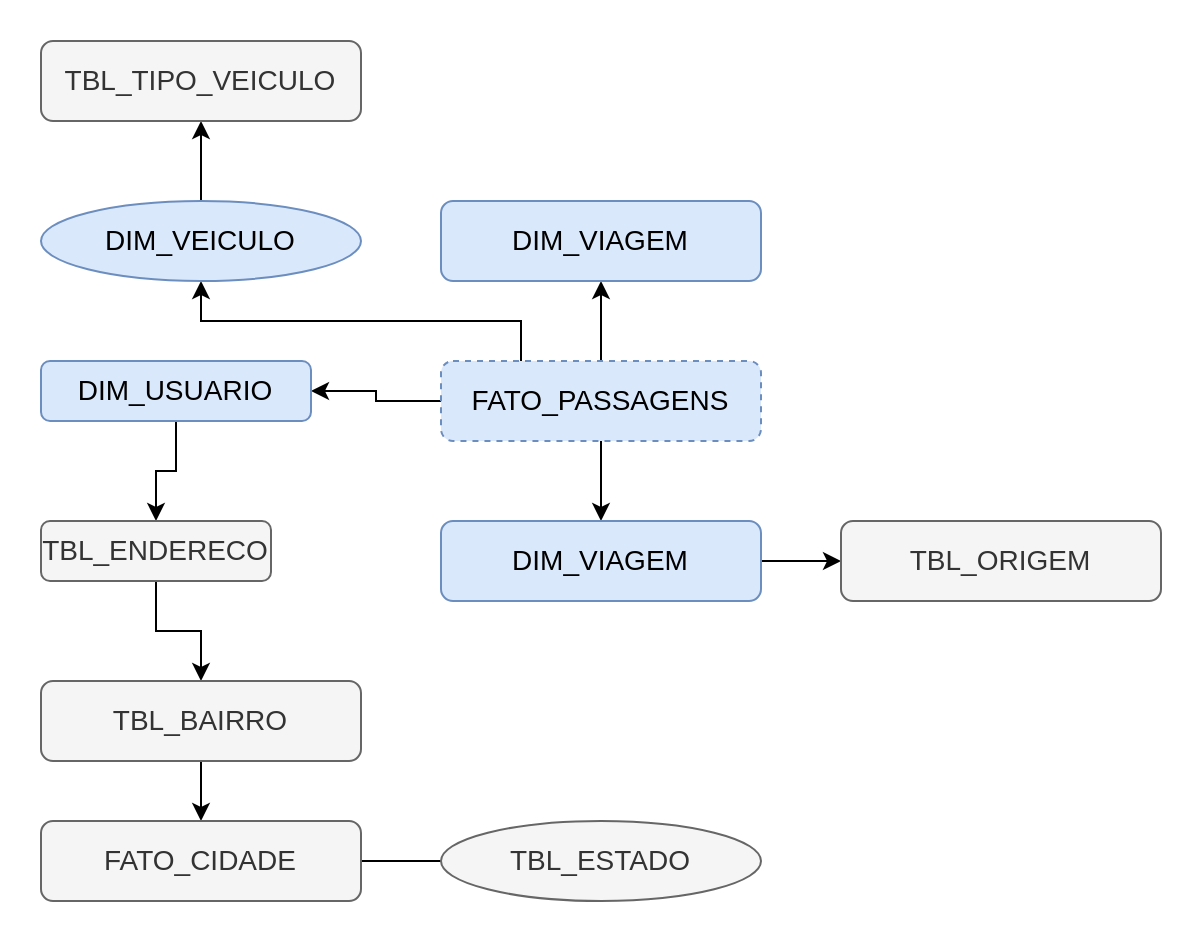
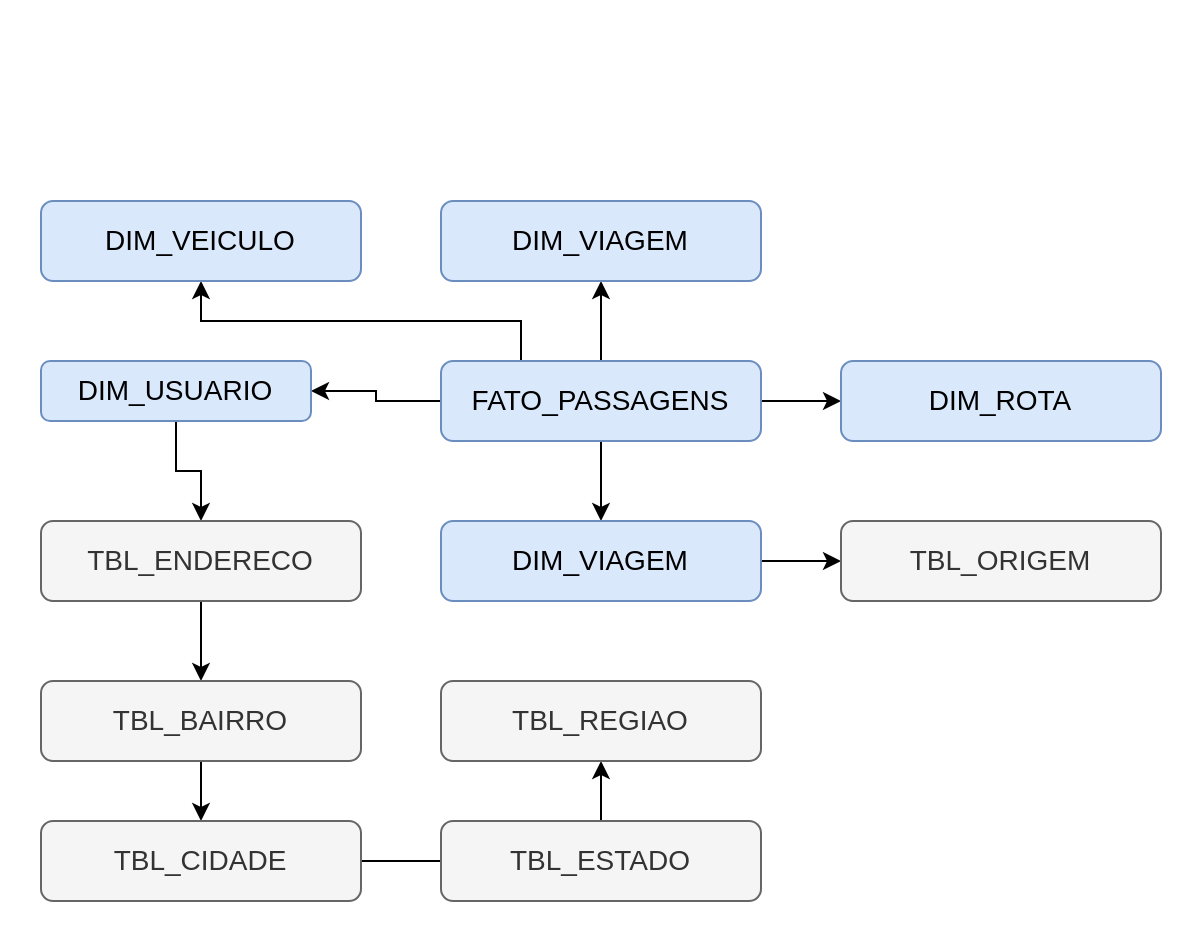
- <mxCell id="16" value="&lt;span style=&quot;font-size: 14px&quot;&gt;TBL_TIPO_VEICULO&lt;/span&gt;" style="rounded=1;whiteSpace=wrap;html=1;fillColor=#f5f5f5;strokeColor=#666666;fontColor=#333333;" vertex="1" parent="1"><mxGeometry x="20" y="20" width="160" height="40" as="geometry" /></mxCell>
- <mxCell id="14" value="" style="edgeStyle=orthogonalEdgeStyle;rounded=0;orthogonalLoop=1;jettySize=auto;html=1;" edge="1" parent="1" source="15" target="16"><mxGeometry relative="1" as="geometry" /></mxCell>
- <mxCell id="15" value="&lt;span style=&quot;font-size: 14px&quot;&gt;DIM_VEICULO&lt;/span&gt;" style="ellipse;whiteSpace=wrap;html=1;fillColor=#dae8fc;strokeColor=#6c8ebf;" vertex="1" parent="1"><mxGeometry x="20" y="100" width="160" height="40" as="geometry" /></mxCell>
+ <mxCell id="15" value="&lt;span style=&quot;font-size: 14px&quot;&gt;DIM_VEICULO&lt;/span&gt;" style="rounded=1;whiteSpace=wrap;html=1;fillColor=#dae8fc;strokeColor=#6c8ebf;" vertex="1" parent="1"><mxGeometry x="20" y="100" width="160" height="40" as="geometry" /></mxCell>
- <mxCell id="7" value="&lt;font style=&quot;font-size: 14px&quot;&gt;FATO_PASSAGENS&lt;/font&gt;" style="rounded=1;whiteSpace=wrap;html=1;fillColor=#dae8fc;strokeColor=#6c8ebf;dashed=1;" vertex="1" parent="1"><mxGeometry x="220" y="180" width="160" height="40" as="geometry" /></mxCell>
+ <mxCell id="7" value="&lt;font style=&quot;font-size: 14px&quot;&gt;FATO_PASSAGENS&lt;/font&gt;" style="rounded=1;whiteSpace=wrap;html=1;fillColor=#dae8fc;strokeColor=#6c8ebf;" vertex="1" parent="1"><mxGeometry x="220" y="180" width="160" height="40" as="geometry" /></mxCell>
+ <mxCell id="5" value="" style="edgeStyle=orthogonalEdgeStyle;rounded=0;orthogonalLoop=1;jettySize=auto;html=1;" edge="1" parent="1" source="7" target="13"><mxGeometry relative="1" as="geometry" /></mxCell>
+ <mxCell id="13" value="&lt;span style=&quot;font-size: 14px&quot;&gt;DIM_ROTA&lt;/span&gt;" style="rounded=1;whiteSpace=wrap;html=1;fillColor=#dae8fc;strokeColor=#6c8ebf;" vertex="1" parent="1"><mxGeometry x="420" y="180" width="160" height="40" as="geometry" /></mxCell>
- <mxCell id="18" value="&lt;span style=&quot;font-size: 14px&quot;&gt;TBL_ENDERECO&lt;/span&gt;" style="rounded=1;whiteSpace=wrap;html=1;fillColor=#f5f5f5;strokeColor=#666666;fontColor=#333333;" vertex="1" parent="1"><mxGeometry x="20" y="260" width="115" height="30" as="geometry" /></mxCell>
+ <mxCell id="18" value="&lt;span style=&quot;font-size: 14px&quot;&gt;TBL_ENDERECO&lt;/span&gt;" style="rounded=1;whiteSpace=wrap;html=1;fillColor=#f5f5f5;strokeColor=#666666;fontColor=#333333;" vertex="1" parent="1"><mxGeometry x="20" y="260" width="160" height="40" as="geometry" /></mxCell>
+ <mxCell id="25" value="&lt;span style=&quot;font-size: 14px&quot;&gt;TBL_REGIAO&lt;/span&gt;" style="rounded=1;whiteSpace=wrap;html=1;fillColor=#f5f5f5;strokeColor=#666666;fontColor=#333333;" vertex="1" parent="1"><mxGeometry x="220" y="340" width="160" height="40" as="geometry" /></mxCell>
+ <mxCell id="23" value="" style="edgeStyle=orthogonalEdgeStyle;rounded=0;orthogonalLoop=1;jettySize=auto;html=1;" edge="1" parent="1" source="24" target="25"><mxGeometry relative="1" as="geometry" /></mxCell>
- <mxCell id="22" value="&lt;span style=&quot;font-size: 14px&quot;&gt;FATO_CIDADE&lt;/span&gt;" style="rounded=1;whiteSpace=wrap;html=1;fillColor=#f5f5f5;strokeColor=#666666;fontColor=#333333;" vertex="1" parent="1"><mxGeometry x="20" y="410" width="160" height="40" as="geometry" /></mxCell>
+ <mxCell id="22" value="&lt;span style=&quot;font-size: 14px&quot;&gt;TBL_CIDADE&lt;/span&gt;" style="rounded=1;whiteSpace=wrap;html=1;fillColor=#f5f5f5;strokeColor=#666666;fontColor=#333333;" vertex="1" parent="1"><mxGeometry x="20" y="410" width="160" height="40" as="geometry" /></mxCell>
- <mxCell id="24" value="&lt;span style=&quot;font-size: 14px&quot;&gt;TBL_ESTADO&lt;/span&gt;" style="ellipse;whiteSpace=wrap;html=1;fillColor=#f5f5f5;strokeColor=#666666;fontColor=#333333;" vertex="1" parent="1"><mxGeometry x="220" y="410" width="160" height="40" as="geometry" /></mxCell>
+ <mxCell id="24" value="&lt;span style=&quot;font-size: 14px&quot;&gt;TBL_ESTADO&lt;/span&gt;" style="rounded=1;whiteSpace=wrap;html=1;fillColor=#f5f5f5;strokeColor=#666666;fontColor=#333333;" vertex="1" parent="1"><mxGeometry x="220" y="410" width="160" height="40" as="geometry" /></mxCell>
